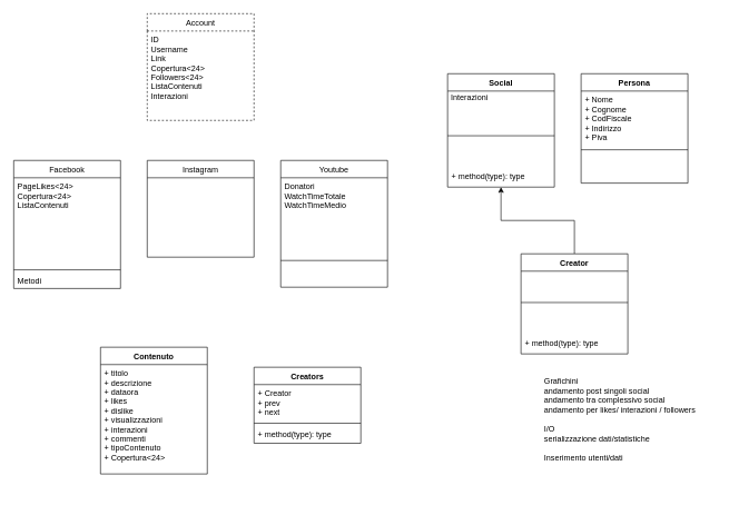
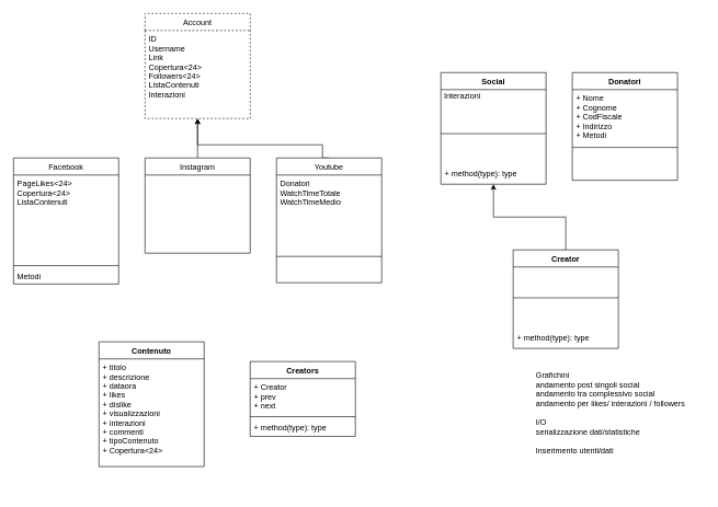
- <mxCell id="5" value="Persona" style="swimlane;fontStyle=1;align=center;verticalAlign=top;childLayout=stackLayout;horizontal=1;startSize=26;horizontalStack=0;resizeParent=1;resizeLast=0;collapsible=1;marginBottom=0;rounded=0;shadow=0;strokeWidth=1;" parent="1" vertex="1"><mxGeometry x="870" y="110" width="160" height="164" as="geometry"><mxRectangle x="230" y="140" width="160" height="26" as="alternateBounds" /></mxGeometry></mxCell>
+ <mxCell id="5" value="Donatori" style="swimlane;fontStyle=1;align=center;verticalAlign=top;childLayout=stackLayout;horizontal=1;startSize=26;horizontalStack=0;resizeParent=1;resizeLast=0;collapsible=1;marginBottom=0;rounded=0;shadow=0;strokeWidth=1;" parent="1" vertex="1"><mxGeometry x="870" y="110" width="160" height="164" as="geometry"><mxRectangle x="230" y="140" width="160" height="26" as="alternateBounds" /></mxGeometry></mxCell>
- <mxCell id="6" value="+ Nome&#10;+ Cognome&#10;+ CodFiscale&#10;+ Indirizzo&#10;+ Piva&#10;&#10;&#10;" style="text;align=left;verticalAlign=top;spacingLeft=4;spacingRight=4;overflow=hidden;rotatable=0;points=[[0,0.5],[1,0.5]];portConstraint=eastwest;" parent="5" vertex="1"><mxGeometry y="26" width="160" height="84" as="geometry" /></mxCell>
+ <mxCell id="6" value="+ Nome&#10;+ Cognome&#10;+ CodFiscale&#10;+ Indirizzo&#10;+ Metodi&#10;&#10;&#10;" style="text;align=left;verticalAlign=top;spacingLeft=4;spacingRight=4;overflow=hidden;rotatable=0;points=[[0,0.5],[1,0.5]];portConstraint=eastwest;" parent="5" vertex="1"><mxGeometry y="26" width="160" height="84" as="geometry" /></mxCell>
+ <mxCell id="3" style="edgeStyle=orthogonalEdgeStyle;rounded=0;orthogonalLoop=1;jettySize=auto;html=1;exitX=0.5;exitY=0;exitDx=0;exitDy=0;entryX=0.5;entryY=1;entryDx=0;entryDy=0;" parent="1" source="15" target="12" edge="1"><mxGeometry relative="1" as="geometry"><Array as="points"><mxPoint x="490" y="220" /><mxPoint x="300" y="220" /></Array></mxGeometry></mxCell>
+ <mxCell id="2" style="edgeStyle=orthogonalEdgeStyle;rounded=0;orthogonalLoop=1;jettySize=auto;html=1;exitX=0.5;exitY=0;exitDx=0;exitDy=0;entryX=0.5;entryY=1;entryDx=0;entryDy=0;" parent="1" source="14" target="12" edge="1"><mxGeometry relative="1" as="geometry"><Array as="points"><mxPoint x="300" y="230" /><mxPoint x="300" y="230" /></Array></mxGeometry></mxCell>
